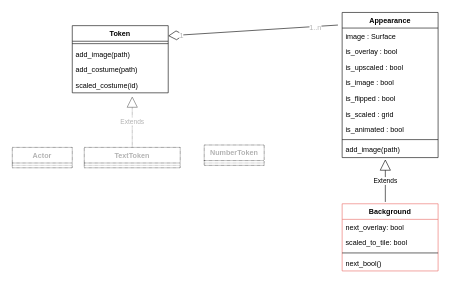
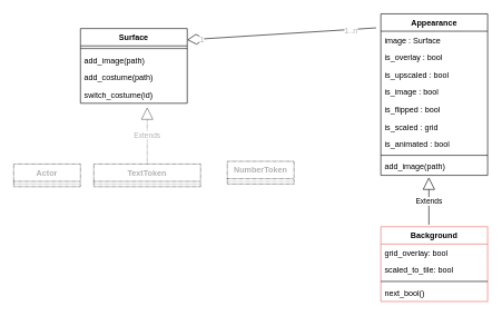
- <mxCell id="2" value="Token&#10;&#10;" style="swimlane;fontStyle=1;align=center;verticalAlign=top;childLayout=stackLayout;horizontal=1;startSize=26;horizontalStack=0;resizeParent=1;resizeParentMax=0;resizeLast=0;collapsible=1;marginBottom=0;" parent="1" vertex="1"><mxGeometry x="120" y="42" width="160" height="112" as="geometry" /></mxCell>
+ <mxCell id="2" value="Surface&#10;&#10;" style="swimlane;fontStyle=1;align=center;verticalAlign=top;childLayout=stackLayout;horizontal=1;startSize=26;horizontalStack=0;resizeParent=1;resizeParentMax=0;resizeLast=0;collapsible=1;marginBottom=0;" parent="1" vertex="1"><mxGeometry x="120" y="42" width="160" height="112" as="geometry" /></mxCell>
- <mxCell id="6" value="scaled_costume(id)" style="text;strokeColor=none;fillColor=none;align=left;verticalAlign=top;spacingLeft=4;spacingRight=4;overflow=hidden;rotatable=0;points=[[0,0.5],[1,0.5]];portConstraint=eastwest;" parent="2" vertex="1"><mxGeometry y="86" width="160" height="26" as="geometry" /></mxCell>
+ <mxCell id="6" value="switch_costume(id)" style="text;strokeColor=none;fillColor=none;align=left;verticalAlign=top;spacingLeft=4;spacingRight=4;overflow=hidden;rotatable=0;points=[[0,0.5],[1,0.5]];portConstraint=eastwest;" parent="2" vertex="1"><mxGeometry y="86" width="160" height="26" as="geometry" /></mxCell>
- <mxCell id="28" value="next_overlay: bool&#10;" style="text;align=left;verticalAlign=top;spacingLeft=4;spacingRight=4;overflow=hidden;rotatable=0;points=[[0,0.5],[1,0.5]];portConstraint=eastwest;" parent="27" vertex="1"><mxGeometry y="26" width="160" height="26" as="geometry" /></mxCell>
+ <mxCell id="28" value="grid_overlay: bool&#10;" style="text;align=left;verticalAlign=top;spacingLeft=4;spacingRight=4;overflow=hidden;rotatable=0;points=[[0,0.5],[1,0.5]];portConstraint=eastwest;" parent="27" vertex="1"><mxGeometry y="26" width="160" height="26" as="geometry" /></mxCell>
